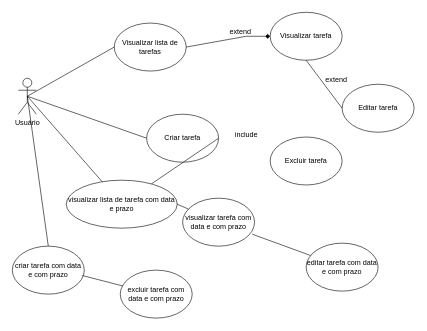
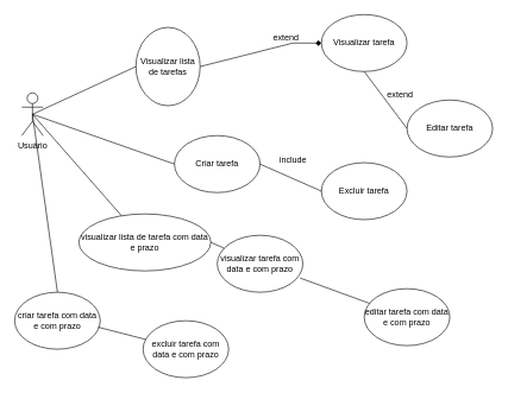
- <mxCell id="3" value="Visualizar lista de tarefas" style="ellipse;whiteSpace=wrap;html=1;" parent="1" vertex="1"><mxGeometry x="190" y="38" width="120" height="80" as="geometry" /></mxCell>
+ <mxCell id="3" value="Visualizar lista de tarefas" style="ellipse;whiteSpace=wrap;html=1;" parent="1" vertex="1"><mxGeometry x="190" y="38" width="90" height="110" as="geometry" /></mxCell>
- <mxCell id="10" value="" style="endArrow=none;html=1;rounded=0;exitX=1;exitY=0.5;exitDx=0;exitDy=0;" parent="1" source="4" target="16" edge="1"><mxGeometry width="50" height="50" relative="1" as="geometry"><mxPoint x="380" y="350" as="sourcePoint" /><mxPoint x="430" y="300" as="targetPoint" /></mxGeometry></mxCell>
+ <mxCell id="10" value="" style="endArrow=none;html=1;rounded=0;exitX=1;exitY=0.5;exitDx=0;exitDy=0;entryX=0;entryY=0.5;entryDx=0;entryDy=0;" parent="1" source="4" target="9" edge="1"><mxGeometry width="50" height="50" relative="1" as="geometry"><mxPoint x="380" y="350" as="sourcePoint" /><mxPoint x="430" y="300" as="targetPoint" /></mxGeometry></mxCell>
